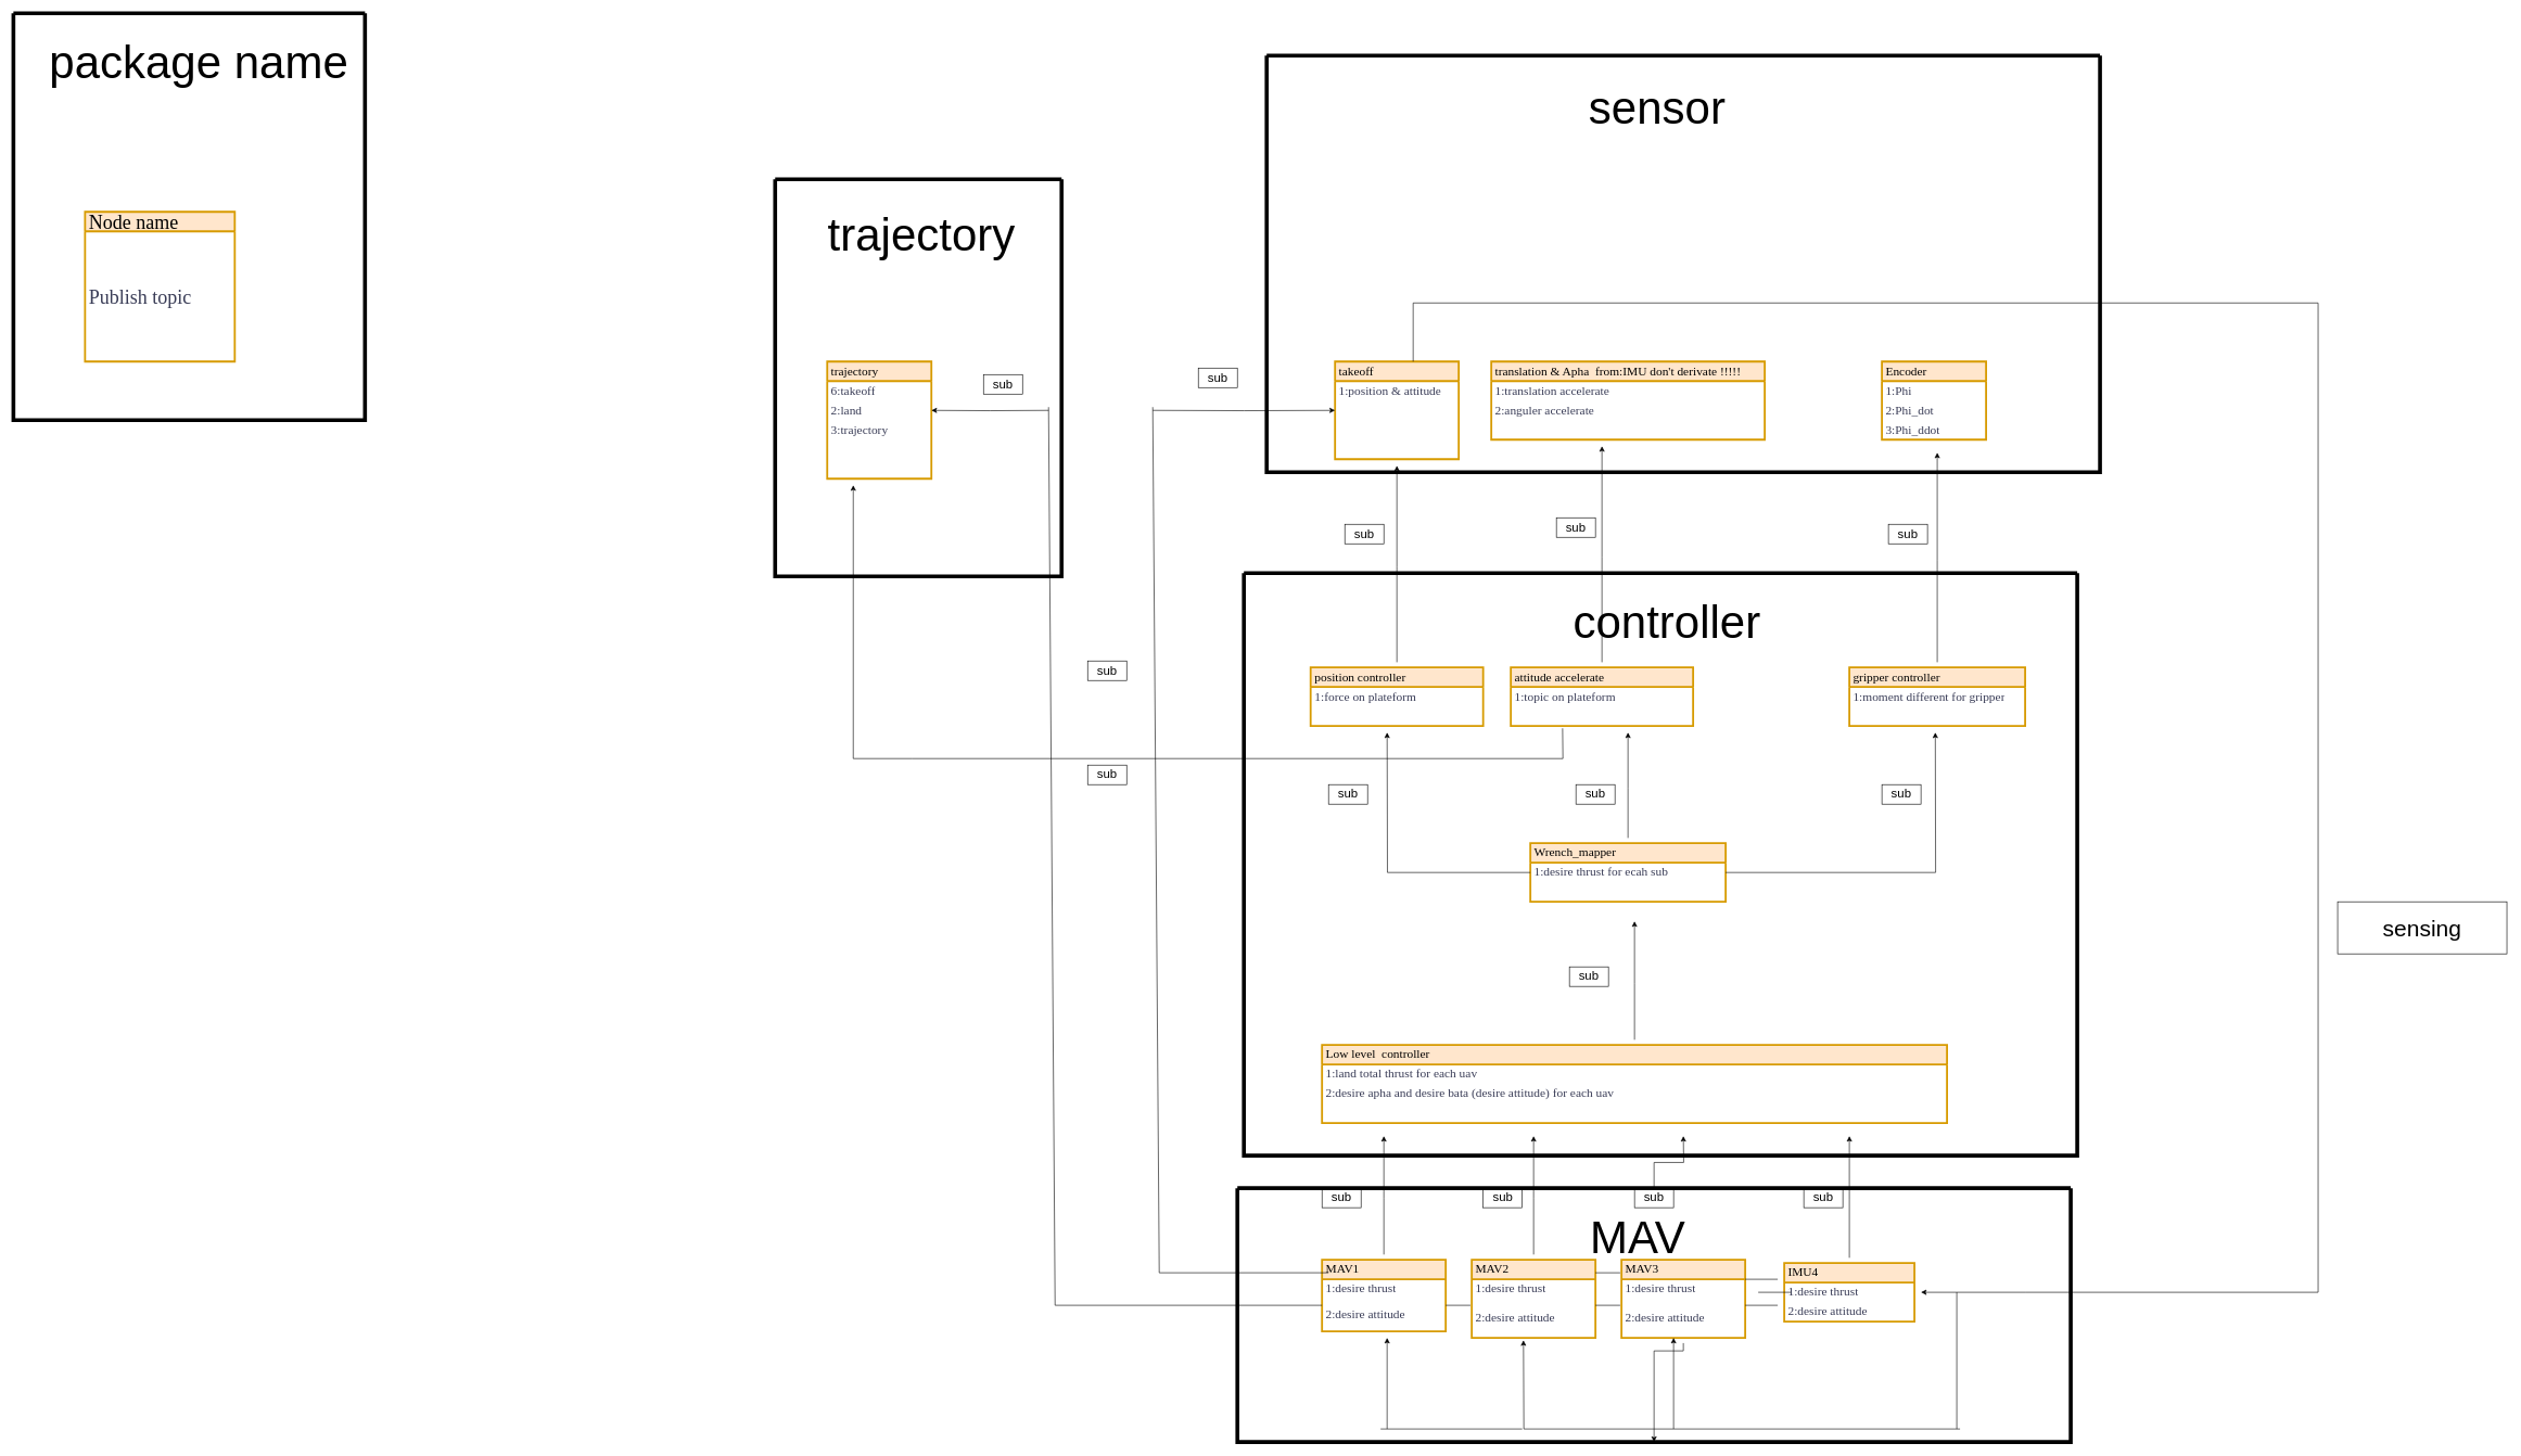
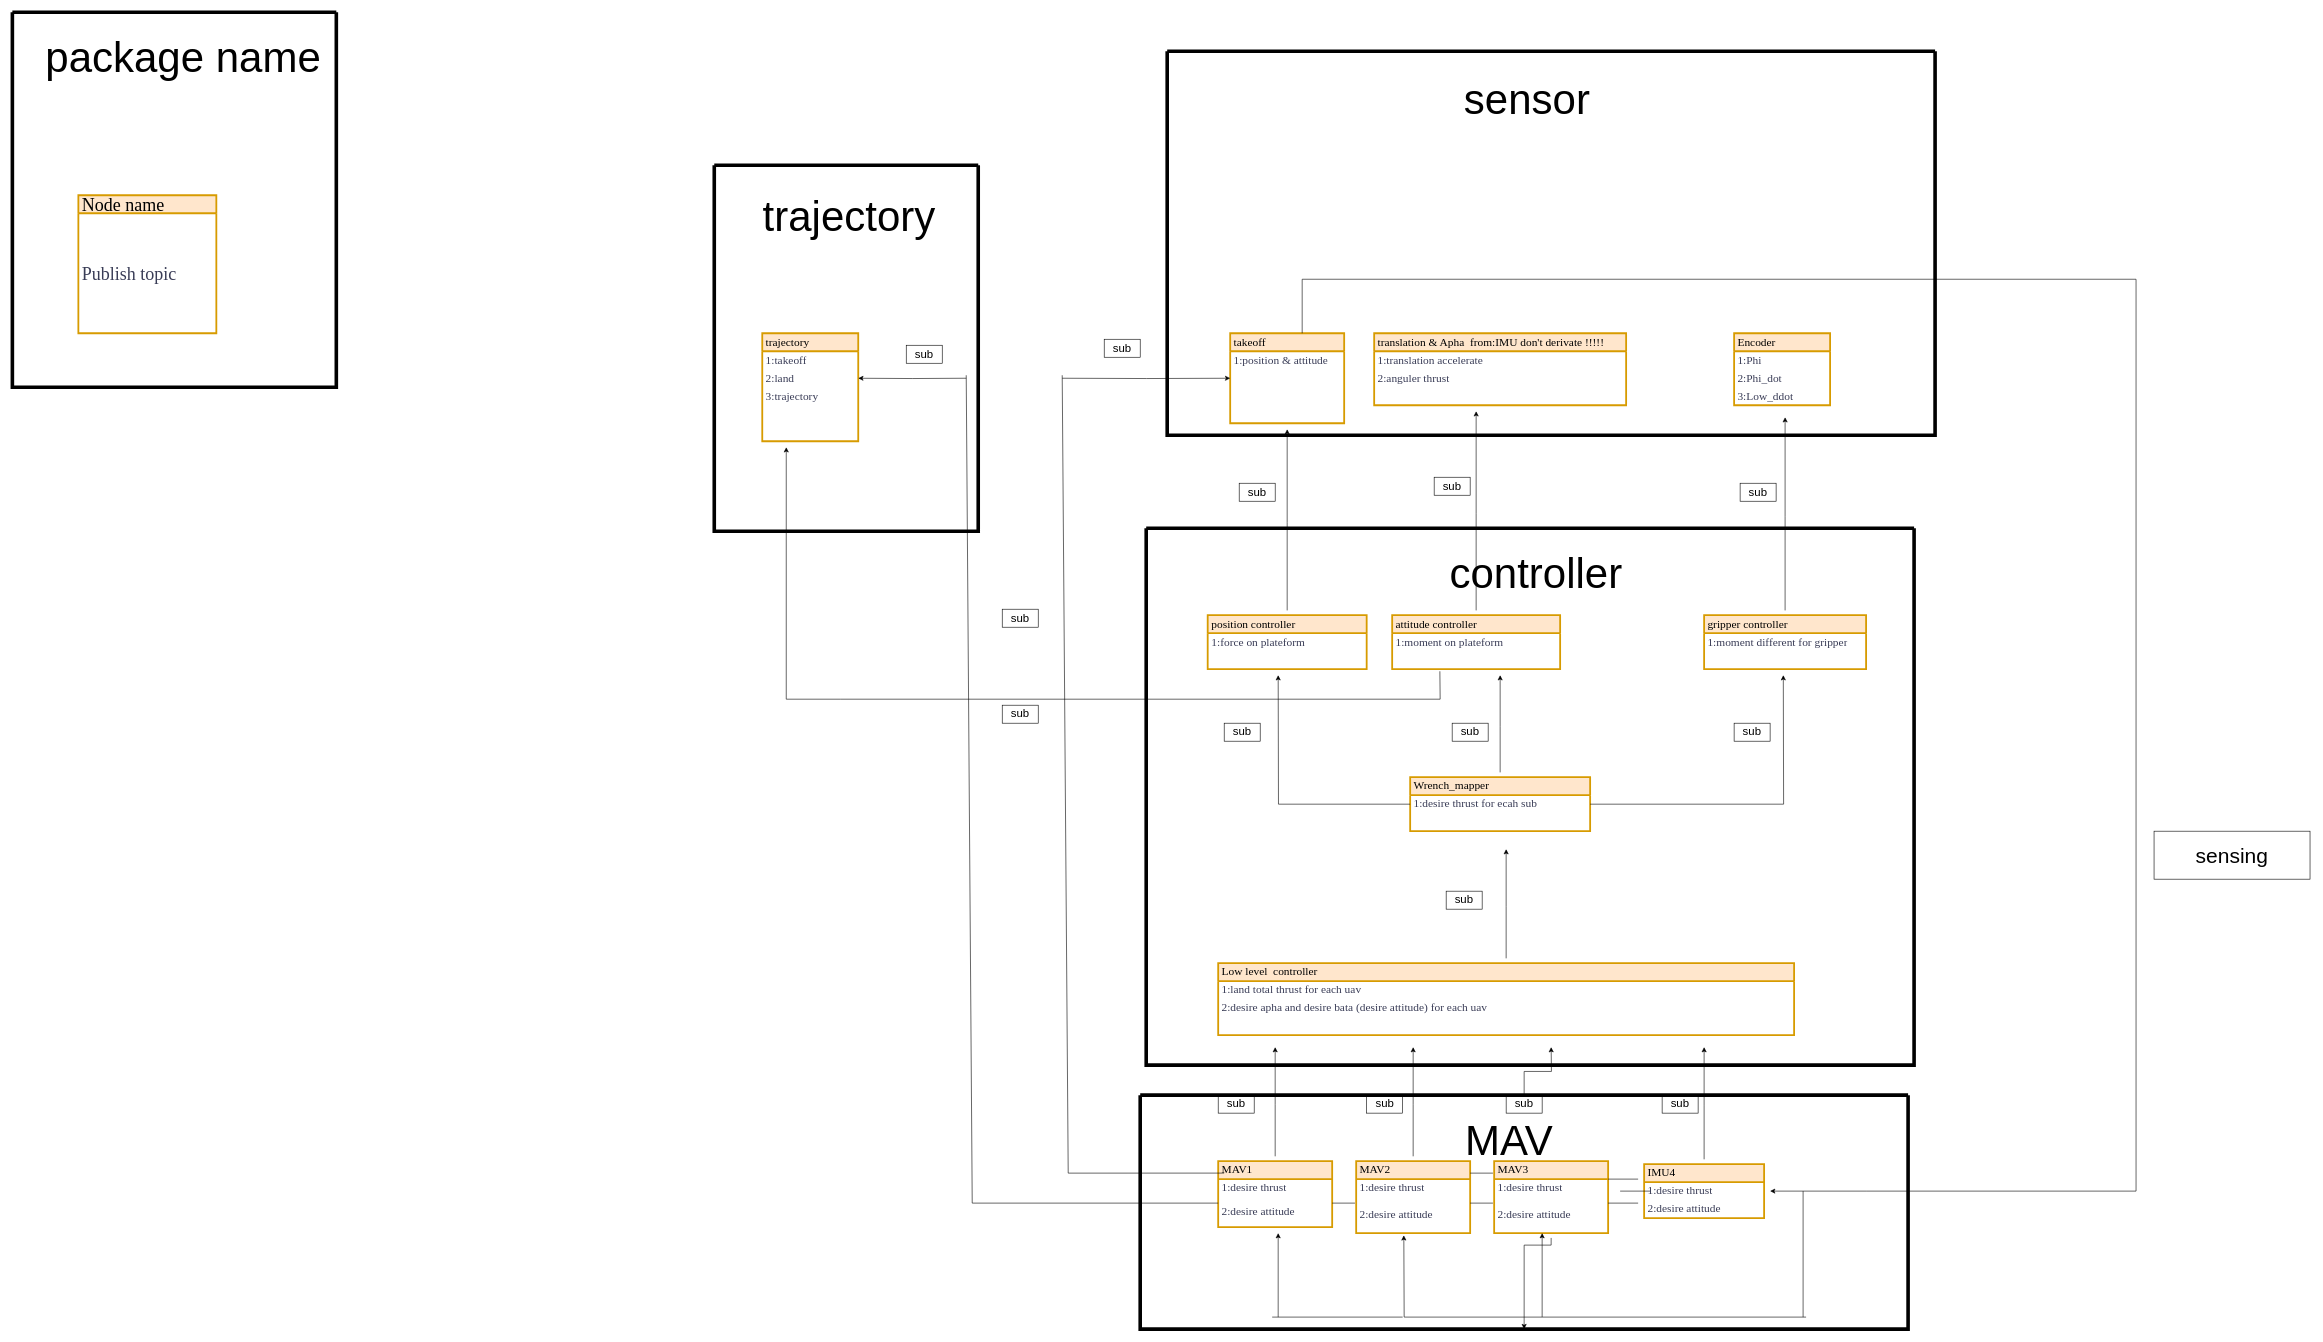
- <mxCell id="3" value="6:takeoff" style="text;strokeColor=none;fillColor=none;align=left;verticalAlign=middle;spacingLeft=4;spacingRight=4;overflow=hidden;points=[[0,0.5],[1,0.5]];portConstraint=eastwest;rotatable=0;whiteSpace=wrap;html=1;fontSize=19;fontFamily=Times New Roman;fontColor=#393C56;" parent="2" vertex="1"><mxGeometry y="30" width="160" height="30" as="geometry" /></mxCell>
+ <mxCell id="3" value="1:takeoff" style="text;strokeColor=none;fillColor=none;align=left;verticalAlign=middle;spacingLeft=4;spacingRight=4;overflow=hidden;points=[[0,0.5],[1,0.5]];portConstraint=eastwest;rotatable=0;whiteSpace=wrap;html=1;fontSize=19;fontFamily=Times New Roman;fontColor=#393C56;" parent="2" vertex="1"><mxGeometry y="30" width="160" height="30" as="geometry" /></mxCell>
- <mxCell id="33" value="2:anguler accelerate" style="text;strokeColor=none;fillColor=none;align=left;verticalAlign=middle;spacingLeft=4;spacingRight=4;overflow=hidden;points=[[0,0.5],[1,0.5]];portConstraint=eastwest;rotatable=0;whiteSpace=wrap;html=1;fontSize=19;fontFamily=Times New Roman;fontColor=#393C56;" vertex="1" parent="31"><mxGeometry y="60" width="420" height="30" as="geometry" /></mxCell>
+ <mxCell id="33" value="2:anguler thrust" style="text;strokeColor=none;fillColor=none;align=left;verticalAlign=middle;spacingLeft=4;spacingRight=4;overflow=hidden;points=[[0,0.5],[1,0.5]];portConstraint=eastwest;rotatable=0;whiteSpace=wrap;html=1;fontSize=19;fontFamily=Times New Roman;fontColor=#393C56;" vertex="1" parent="31"><mxGeometry y="60" width="420" height="30" as="geometry" /></mxCell>
- <mxCell id="30" value="3:Phi_ddot" style="text;strokeColor=none;fillColor=none;align=left;verticalAlign=middle;spacingLeft=4;spacingRight=4;overflow=hidden;points=[[0,0.5],[1,0.5]];portConstraint=eastwest;rotatable=0;whiteSpace=wrap;html=1;fontSize=19;fontFamily=Times New Roman;fontColor=#393C56;" vertex="1" parent="27"><mxGeometry y="90" width="160" height="30" as="geometry" /></mxCell>
+ <mxCell id="30" value="3:Low_ddot" style="text;strokeColor=none;fillColor=none;align=left;verticalAlign=middle;spacingLeft=4;spacingRight=4;overflow=hidden;points=[[0,0.5],[1,0.5]];portConstraint=eastwest;rotatable=0;whiteSpace=wrap;html=1;fontSize=19;fontFamily=Times New Roman;fontColor=#393C56;" vertex="1" parent="27"><mxGeometry y="90" width="160" height="30" as="geometry" /></mxCell>
- <mxCell id="20" value="attitude accelerate" style="swimlane;fontStyle=0;childLayout=stackLayout;horizontal=1;startSize=30;horizontalStack=0;resizeParent=1;resizeParentMax=0;resizeLast=0;collapsible=1;marginBottom=0;whiteSpace=wrap;html=1;labelBackgroundColor=none;strokeWidth=3;align=left;verticalAlign=middle;spacingLeft=4;spacingRight=4;fontFamily=Times New Roman;fontSize=19;fillColor=#ffe6cc;strokeColor=#d79b00;perimeterSpacing=8;swimlaneLine=1;rounded=0;glass=0;shadow=0;" vertex="1" parent="1"><mxGeometry x="2320" y="1025" width="280" height="90" as="geometry" /></mxCell>
+ <mxCell id="20" value="attitude controller" style="swimlane;fontStyle=0;childLayout=stackLayout;horizontal=1;startSize=30;horizontalStack=0;resizeParent=1;resizeParentMax=0;resizeLast=0;collapsible=1;marginBottom=0;whiteSpace=wrap;html=1;labelBackgroundColor=none;strokeWidth=3;align=left;verticalAlign=middle;spacingLeft=4;spacingRight=4;fontFamily=Times New Roman;fontSize=19;fillColor=#ffe6cc;strokeColor=#d79b00;perimeterSpacing=8;swimlaneLine=1;rounded=0;glass=0;shadow=0;" vertex="1" parent="1"><mxGeometry x="2320" y="1025" width="280" height="90" as="geometry" /></mxCell>
- <mxCell id="21" value="1:topic on plateform" style="text;strokeColor=none;fillColor=none;align=left;verticalAlign=middle;spacingLeft=4;spacingRight=4;overflow=hidden;points=[[0,0.5],[1,0.5]];portConstraint=eastwest;rotatable=0;whiteSpace=wrap;html=1;fontSize=19;fontFamily=Times New Roman;fontColor=#393C56;" vertex="1" parent="20"><mxGeometry y="30" width="280" height="30" as="geometry" /></mxCell>
+ <mxCell id="21" value="1:moment on plateform" style="text;strokeColor=none;fillColor=none;align=left;verticalAlign=middle;spacingLeft=4;spacingRight=4;overflow=hidden;points=[[0,0.5],[1,0.5]];portConstraint=eastwest;rotatable=0;whiteSpace=wrap;html=1;fontSize=19;fontFamily=Times New Roman;fontColor=#393C56;" vertex="1" parent="20"><mxGeometry y="30" width="280" height="30" as="geometry" /></mxCell>
